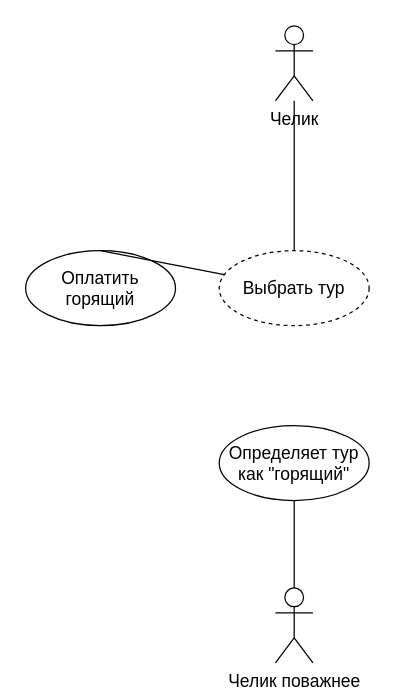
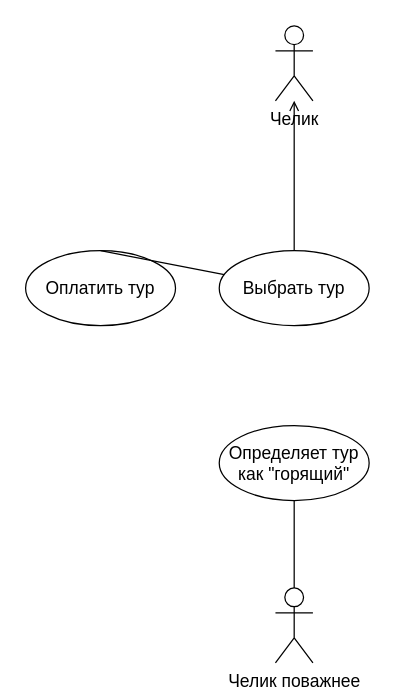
- <mxCell id="4" value="" style="endArrow=none;html=1;rounded=0;fontSize=14;exitX=0.5;exitY=0;exitDx=0;exitDy=0;" parent="1" source="3" target="2" edge="1"><mxGeometry width="50" height="50" relative="1" as="geometry"><mxPoint x="190" y="190" as="sourcePoint" /><mxPoint x="240" y="140" as="targetPoint" /></mxGeometry></mxCell>
+ <mxCell id="4" value="" style="endArrow=open;html=1;rounded=0;fontSize=14;exitX=0.5;exitY=0;exitDx=0;exitDy=0;" parent="1" source="3" target="2" edge="1"><mxGeometry width="50" height="50" relative="1" as="geometry"><mxPoint x="190" y="190" as="sourcePoint" /><mxPoint x="240" y="140" as="targetPoint" /></mxGeometry></mxCell>
- <mxCell id="5" value="Оплатить горящий" style="ellipse;whiteSpace=wrap;html=1;fontSize=14;verticalAlign=middle;align=center;labelPosition=center;verticalLabelPosition=middle;" parent="1" vertex="1"><mxGeometry x="20" y="200" width="120" height="60" as="geometry" /></mxCell>
+ <mxCell id="5" value="Оплатить тур" style="ellipse;whiteSpace=wrap;html=1;fontSize=14;verticalAlign=middle;align=center;labelPosition=center;verticalLabelPosition=middle;" parent="1" vertex="1"><mxGeometry x="20" y="200" width="120" height="60" as="geometry" /></mxCell>
- <mxCell id="3" value="Выбрать тур" style="ellipse;whiteSpace=wrap;html=1;fontSize=14;verticalAlign=middle;align=center;labelPosition=center;verticalLabelPosition=middle;dashed=1;" parent="1" vertex="1"><mxGeometry x="175" y="200" width="120" height="60" as="geometry" /></mxCell>
+ <mxCell id="3" value="Выбрать тур" style="ellipse;whiteSpace=wrap;html=1;fontSize=14;verticalAlign=middle;align=center;labelPosition=center;verticalLabelPosition=middle;" parent="1" vertex="1"><mxGeometry x="175" y="200" width="120" height="60" as="geometry" /></mxCell>
